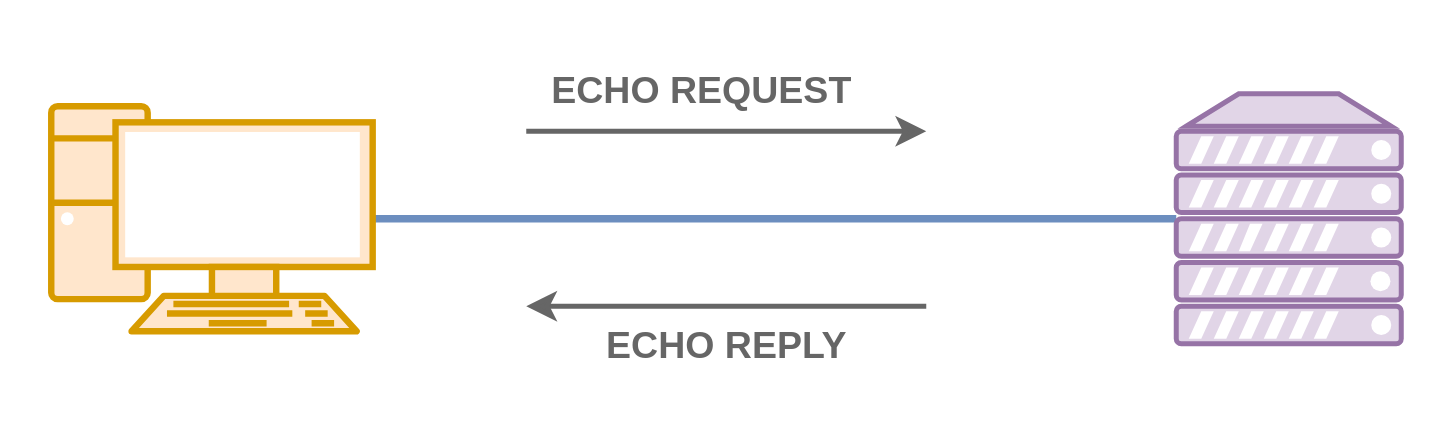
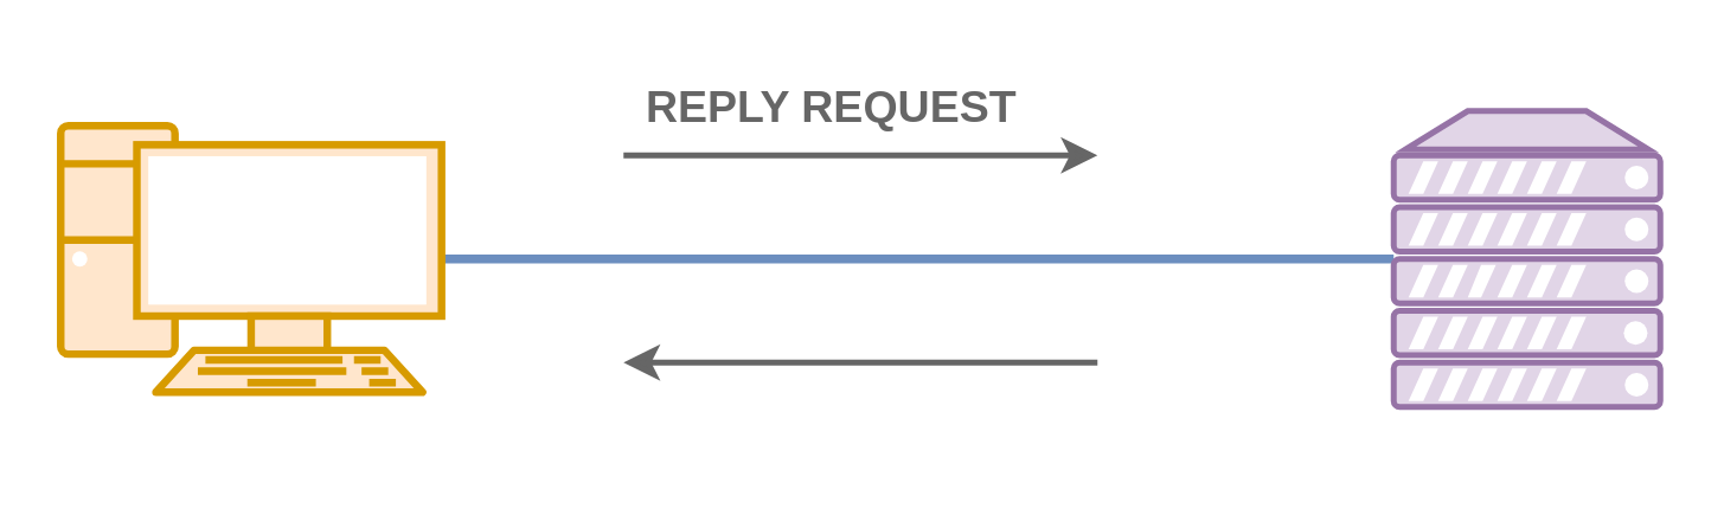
- <mxCell id="7" value="&lt;font color=&quot;#666666&quot; style=&quot;font-size: 15px;&quot;&gt;&lt;b&gt;ECHO REQUEST&lt;/b&gt;&lt;/font&gt;" style="text;html=1;align=center;verticalAlign=middle;resizable=0;points=[];autosize=1;strokeColor=none;fillColor=none;" vertex="1" parent="1"><mxGeometry x="210" y="20" width="140" height="30" as="geometry" /></mxCell>
+ <mxCell id="7" value="&lt;font color=&quot;#666666&quot; style=&quot;font-size: 15px;&quot;&gt;&lt;b&gt;REPLY REQUEST&lt;/b&gt;&lt;/font&gt;" style="text;html=1;align=center;verticalAlign=middle;resizable=0;points=[];autosize=1;strokeColor=none;fillColor=none;" vertex="1" parent="1"><mxGeometry x="210" y="20" width="140" height="30" as="geometry" /></mxCell>
- <mxCell id="8" value="&lt;font color=&quot;#666666&quot; style=&quot;font-size: 15px;&quot;&gt;&lt;b&gt;ECHO REPLY&lt;/b&gt;&lt;/font&gt;" style="text;html=1;align=center;verticalAlign=middle;resizable=0;points=[];autosize=1;strokeColor=none;fillColor=none;" vertex="1" parent="1"><mxGeometry x="230" y="122" width="120" height="30" as="geometry" /></mxCell>
